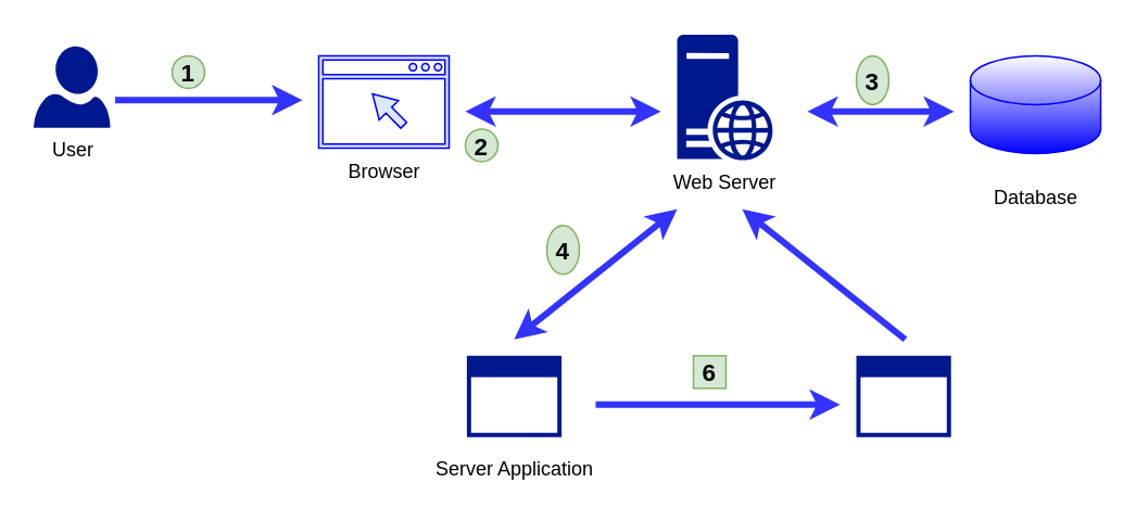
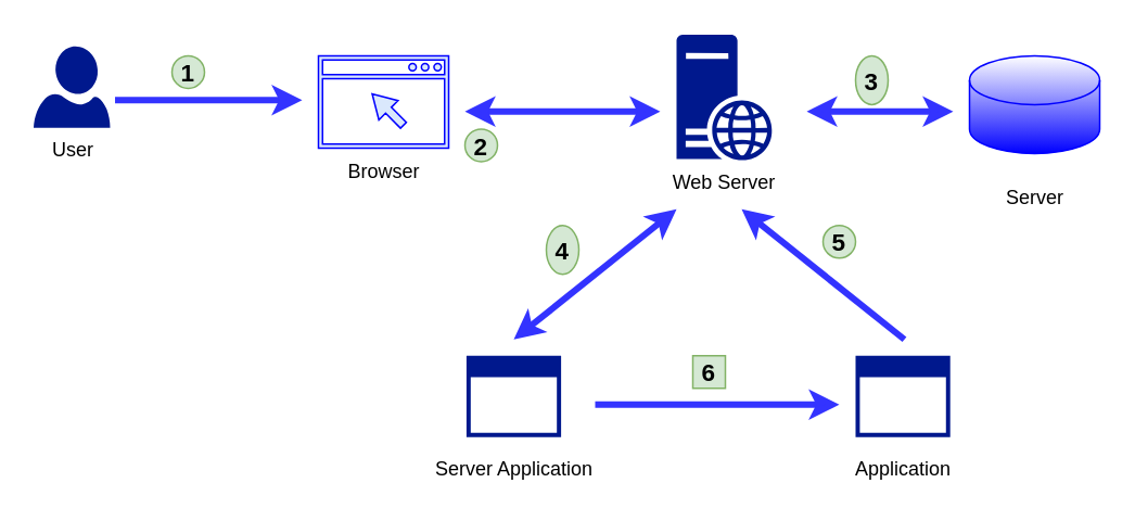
- <mxCell id="7" value="Database&lt;br&gt;" style="text;html=1;align=center;verticalAlign=middle;resizable=0;points=[];autosize=1;" parent="1" vertex="1"><mxGeometry x="600" y="110.55" width="70" height="20" as="geometry" /></mxCell>
+ <mxCell id="7" value="Server&lt;br&gt;" style="text;html=1;align=center;verticalAlign=middle;resizable=0;points=[];autosize=1;" parent="1" vertex="1"><mxGeometry x="600" y="110.55" width="70" height="20" as="geometry" /></mxCell>
+ <mxCell id="21" value="5" style="ellipse;whiteSpace=wrap;html=1;aspect=fixed;fontSize=15;fontStyle=1;fillColor=#d5e8d4;strokeColor=#82b366;" vertex="1" parent="1"><mxGeometry x="505" y="138" width="20" height="20" as="geometry" /></mxCell>
+ <mxCell id="13" value="Application" style="text;html=1;align=center;verticalAlign=middle;resizable=0;points=[];autosize=1;" parent="1" vertex="1"><mxGeometry x="519.07" y="278" width="70" height="20" as="geometry" /></mxCell>
